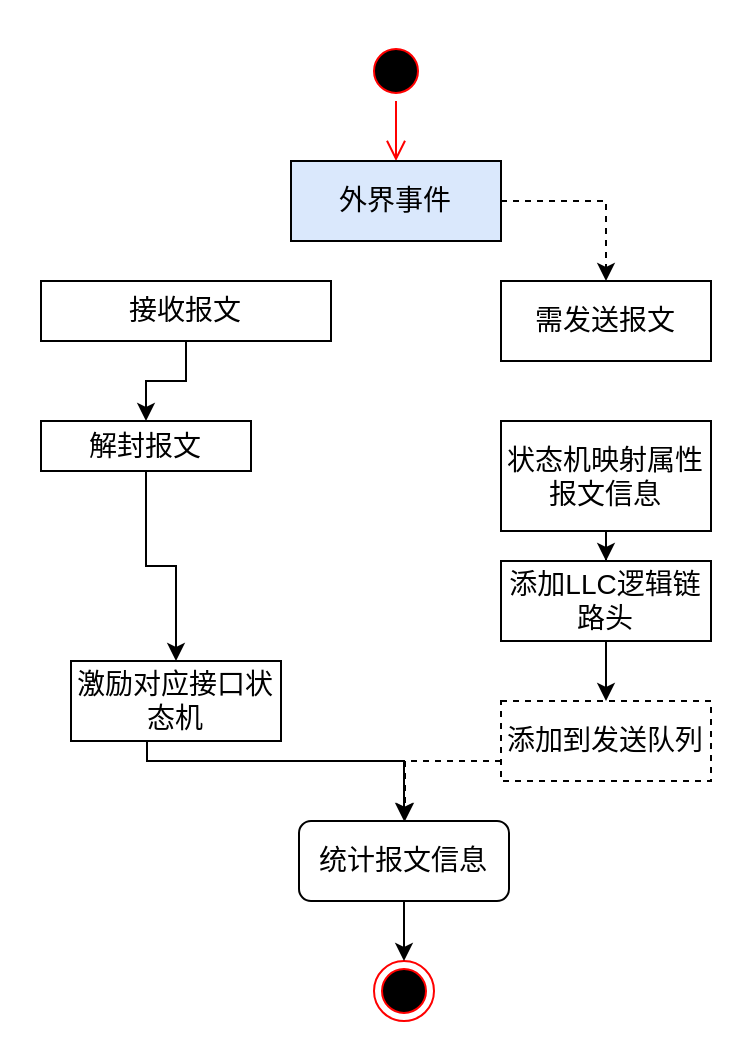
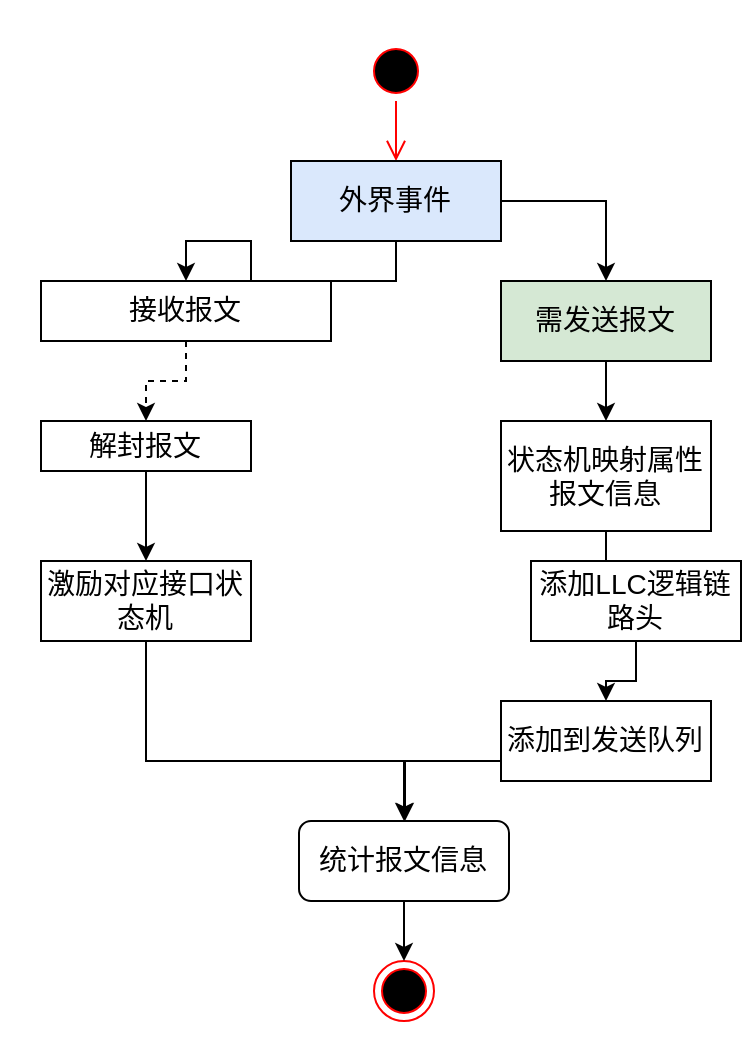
- <mxCell id="5" style="edgeStyle=orthogonalEdgeStyle;rounded=0;orthogonalLoop=1;jettySize=auto;html=1;entryX=0.5;entryY=0;entryDx=0;entryDy=0;dashed=1;" edge="1" parent="1" source="6" target="11"><mxGeometry relative="1" as="geometry"><Array as="points"><mxPoint x="303" y="100" /></Array></mxGeometry></mxCell>
+ <mxCell id="5" style="edgeStyle=orthogonalEdgeStyle;rounded=0;orthogonalLoop=1;jettySize=auto;html=1;entryX=0.5;entryY=0;entryDx=0;entryDy=0;" edge="1" parent="1" source="6" target="11"><mxGeometry relative="1" as="geometry"><Array as="points"><mxPoint x="303" y="100" /></Array></mxGeometry></mxCell>
+ <mxCell id="4" style="edgeStyle=orthogonalEdgeStyle;rounded=0;orthogonalLoop=1;jettySize=auto;html=1;entryX=0.5;entryY=0;entryDx=0;entryDy=0;" edge="1" parent="1" source="6" target="9"><mxGeometry relative="1" as="geometry" /></mxCell>
- <mxCell id="11" value="&lt;span style=&quot;font-size: 14px;&quot;&gt;需发送报文&lt;/span&gt;" style="html=1;whiteSpace=wrap;" vertex="1" parent="1"><mxGeometry x="250" y="140" width="105" height="40" as="geometry" /></mxCell>
+ <mxCell id="11" value="&lt;span style=&quot;font-size: 14px;&quot;&gt;需发送报文&lt;/span&gt;" style="html=1;whiteSpace=wrap;fillColor=#d5e8d4;" vertex="1" parent="1"><mxGeometry x="250" y="140" width="105" height="40" as="geometry" /></mxCell>
- <mxCell id="8" style="edgeStyle=orthogonalEdgeStyle;rounded=0;orthogonalLoop=1;jettySize=auto;html=1;entryX=0.5;entryY=0;entryDx=0;entryDy=0;" edge="1" parent="1" source="9" target="13"><mxGeometry relative="1" as="geometry" /></mxCell>
+ <mxCell id="8" style="edgeStyle=orthogonalEdgeStyle;rounded=0;orthogonalLoop=1;jettySize=auto;html=1;entryX=0.5;entryY=0;entryDx=0;entryDy=0;dashed=1;" edge="1" parent="1" source="9" target="13"><mxGeometry relative="1" as="geometry" /></mxCell>
+ <mxCell id="10" style="edgeStyle=orthogonalEdgeStyle;rounded=0;orthogonalLoop=1;jettySize=auto;html=1;entryX=0.5;entryY=0;entryDx=0;entryDy=0;" edge="1" parent="1" source="11" target="17"><mxGeometry relative="1" as="geometry"><mxPoint x="302.5" y="210" as="targetPoint" /></mxGeometry></mxCell>
- <mxCell id="19" value="&lt;span style=&quot;font-size: 14px;&quot;&gt;添加LLC逻辑链路头&lt;/span&gt;" style="html=1;whiteSpace=wrap;" vertex="1" parent="1"><mxGeometry x="250" y="280" width="105" height="40" as="geometry" /></mxCell>
+ <mxCell id="19" value="&lt;span style=&quot;font-size: 14px;&quot;&gt;添加LLC逻辑链路头&lt;/span&gt;" style="html=1;whiteSpace=wrap;" vertex="1" parent="1"><mxGeometry x="265" y="280" width="105" height="40" as="geometry" /></mxCell>
- <mxCell id="15" value="&lt;span style=&quot;font-size: 14px;&quot;&gt;激励对应接口状态机&lt;/span&gt;" style="html=1;whiteSpace=wrap;" vertex="1" parent="1"><mxGeometry x="35" y="330" width="105" height="40" as="geometry" /></mxCell>
+ <mxCell id="15" value="&lt;span style=&quot;font-size: 14px;&quot;&gt;激励对应接口状态机&lt;/span&gt;" style="html=1;whiteSpace=wrap;" vertex="1" parent="1"><mxGeometry x="20" y="280" width="105" height="40" as="geometry" /></mxCell>
- <mxCell id="21" value="&lt;font style=&quot;font-size: 14px;&quot;&gt;添加到发送队列&lt;/font&gt;" style="html=1;whiteSpace=wrap;dashed=1;" vertex="1" parent="1"><mxGeometry x="250" y="350" width="105" height="40" as="geometry" /></mxCell>
+ <mxCell id="21" value="&lt;font style=&quot;font-size: 14px;&quot;&gt;添加到发送队列&lt;/font&gt;" style="html=1;whiteSpace=wrap;" vertex="1" parent="1"><mxGeometry x="250" y="350" width="105" height="40" as="geometry" /></mxCell>
- <mxCell id="20" style="edgeStyle=orthogonalEdgeStyle;rounded=0;orthogonalLoop=1;jettySize=auto;html=1;dashed=1;" edge="1" parent="1" source="21" target="23"><mxGeometry relative="1" as="geometry"><Array as="points"><mxPoint x="202" y="380" /></Array></mxGeometry></mxCell>
+ <mxCell id="20" style="edgeStyle=orthogonalEdgeStyle;rounded=0;orthogonalLoop=1;jettySize=auto;html=1;" edge="1" parent="1" source="21" target="23"><mxGeometry relative="1" as="geometry"><Array as="points"><mxPoint x="202" y="380" /></Array></mxGeometry></mxCell>
